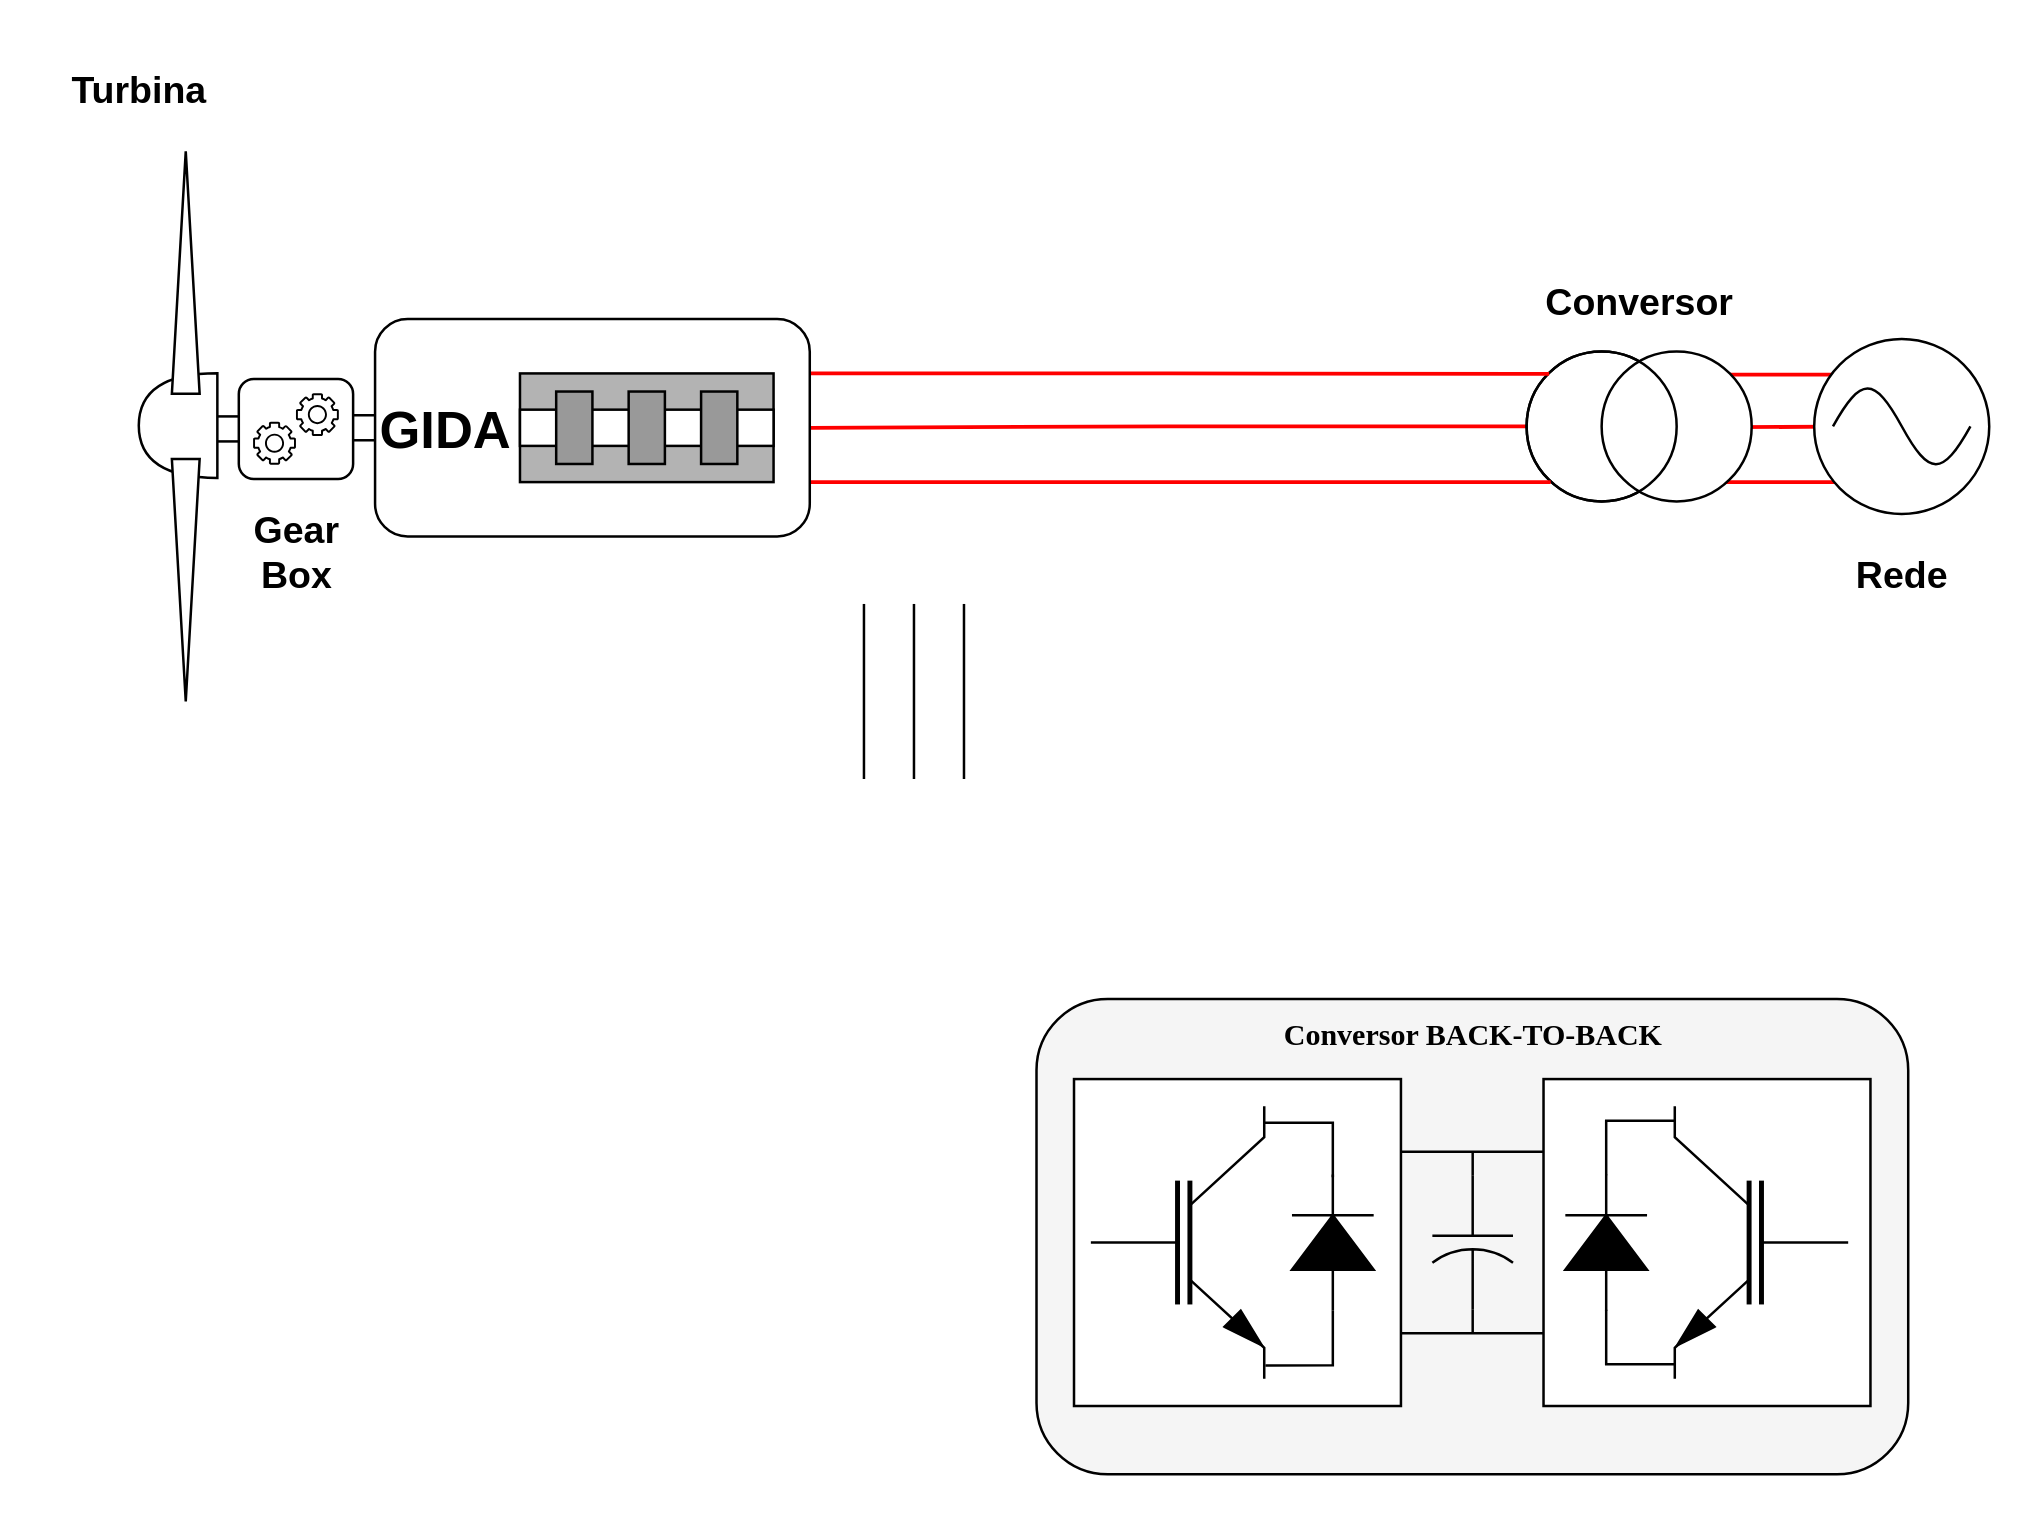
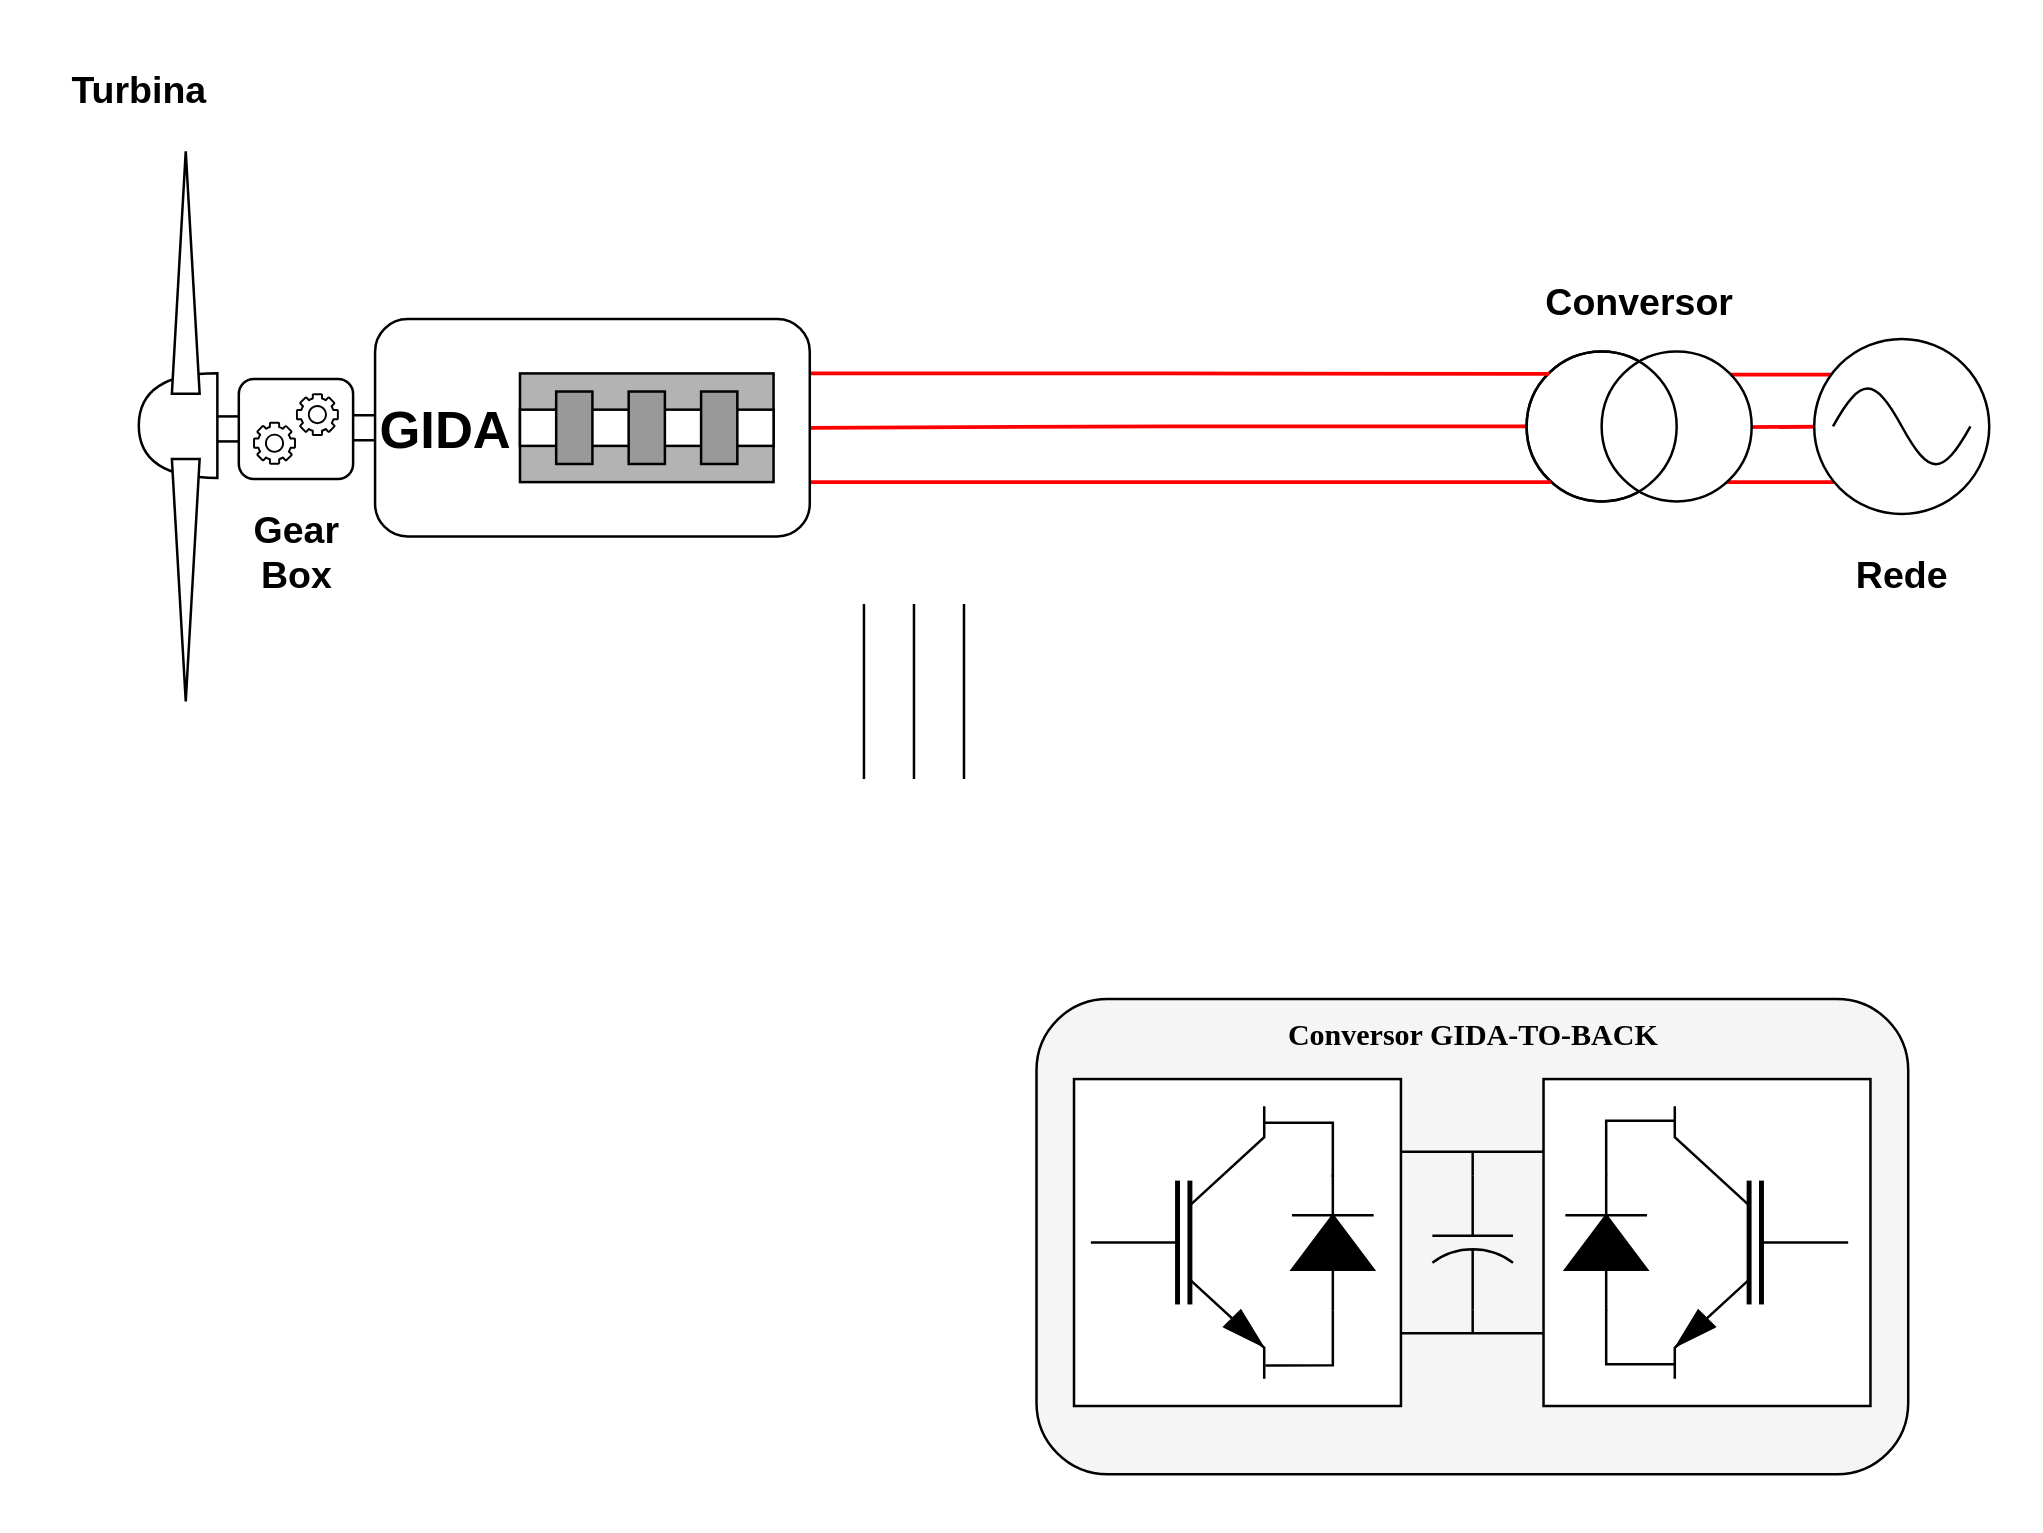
- <mxCell id="14" value="&lt;b&gt;&lt;font face=&quot;Verdana&quot;&gt;Conversor BACK-TO-BACK&lt;/font&gt;&lt;/b&gt;" style="text;html=1;align=center;verticalAlign=middle;whiteSpace=wrap;rounded=0;" vertex="1" parent="7"><mxGeometry x="50" y="-32" width="220" height="30" as="geometry" /></mxCell>
+ <mxCell id="14" value="&lt;b&gt;&lt;font face=&quot;Verdana&quot;&gt;Conversor GIDA-TO-BACK&lt;/font&gt;&lt;/b&gt;" style="text;html=1;align=center;verticalAlign=middle;whiteSpace=wrap;rounded=0;" vertex="1" parent="7"><mxGeometry x="50" y="-32" width="220" height="30" as="geometry" /></mxCell>
